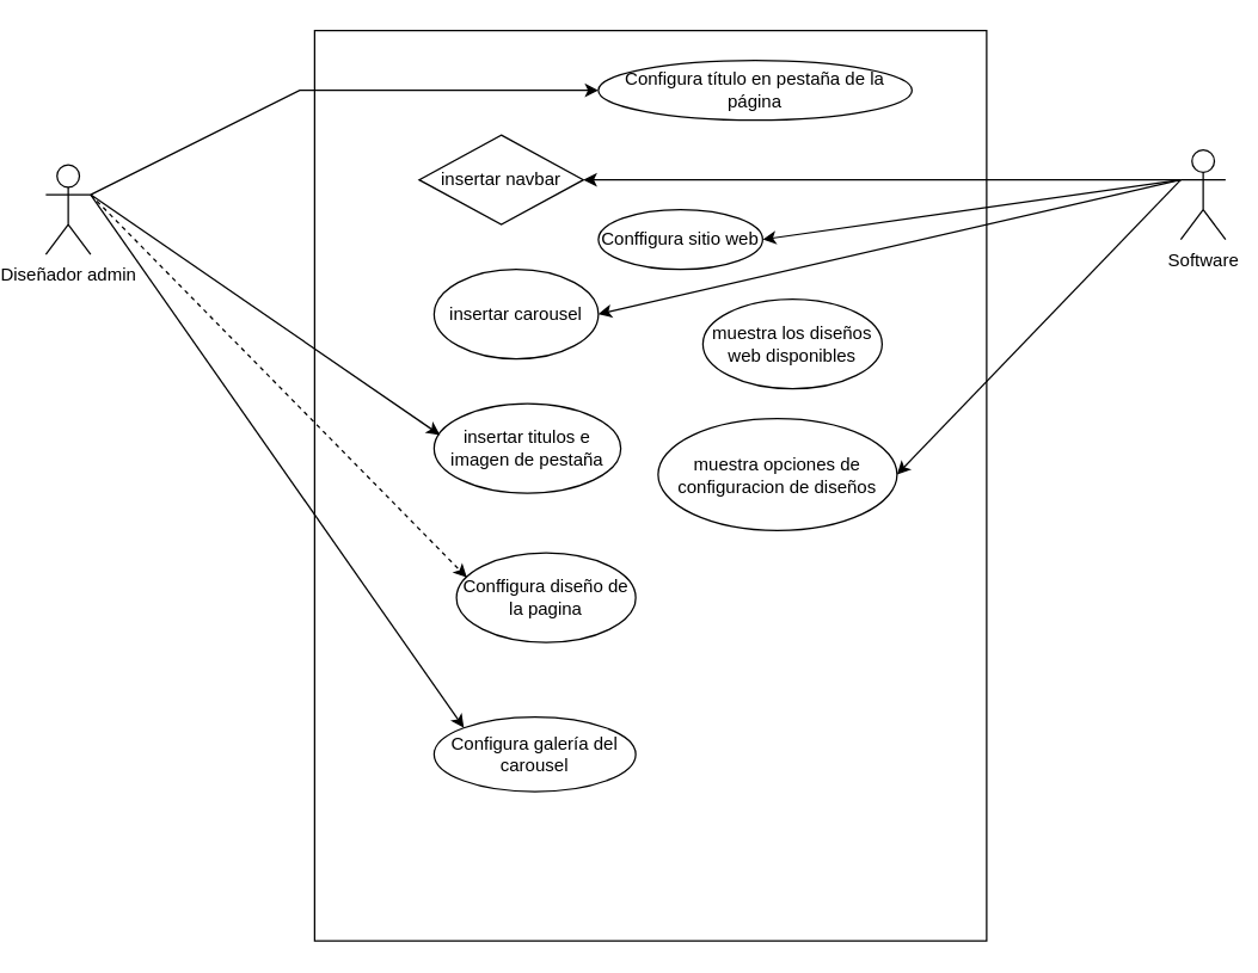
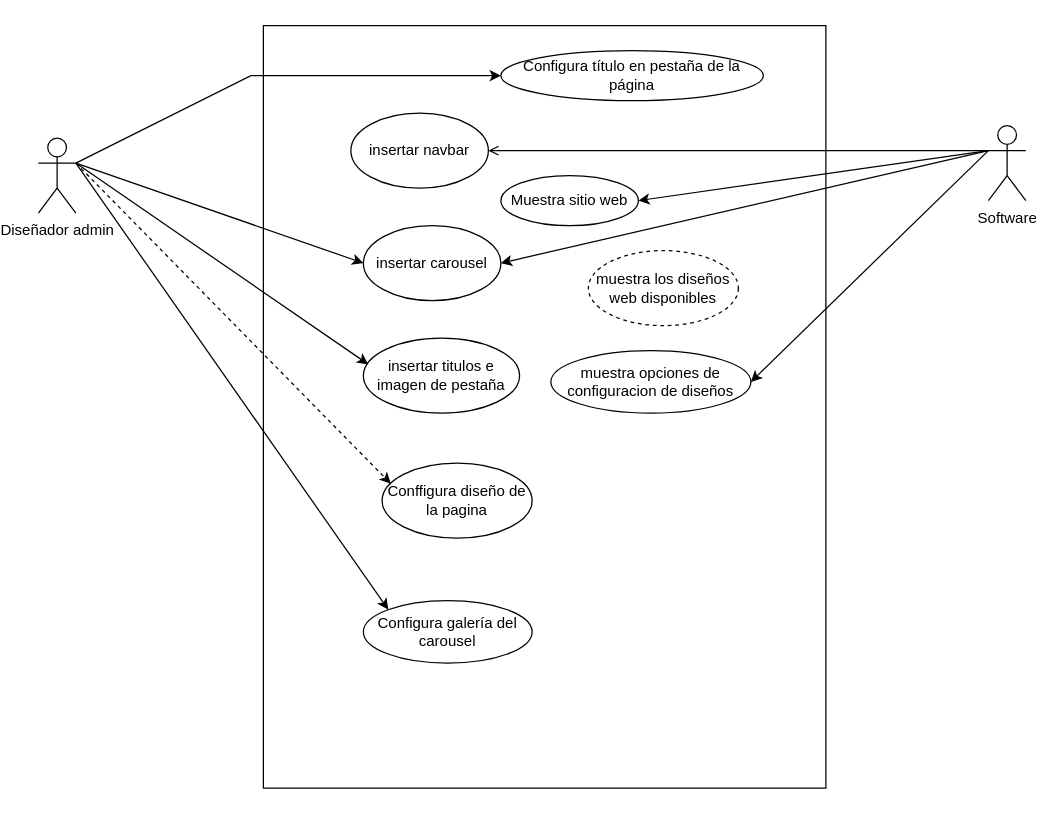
- <mxCell id="5" value="insertar navbar" style="rhombus;whiteSpace=wrap;html=1;" parent="1" vertex="1"><mxGeometry x="270" y="90" width="110" height="60" as="geometry" /></mxCell>
+ <mxCell id="5" value="insertar navbar" style="ellipse;whiteSpace=wrap;html=1;" parent="1" vertex="1"><mxGeometry x="270" y="90" width="110" height="60" as="geometry" /></mxCell>
- <mxCell id="10" value="" style="endArrow=classic;html=1;rounded=0;entryX=1;entryY=0.5;entryDx=0;entryDy=0;exitX=0;exitY=0.333;exitDx=0;exitDy=0;exitPerimeter=0;" parent="1" source="4" target="5" edge="1"><mxGeometry width="50" height="50" relative="1" as="geometry"><mxPoint x="780" y="130" as="sourcePoint" /><mxPoint x="570" y="200" as="targetPoint" /></mxGeometry></mxCell>
+ <mxCell id="10" value="" style="endArrow=open;html=1;rounded=0;entryX=1;entryY=0.5;entryDx=0;entryDy=0;exitX=0;exitY=0.333;exitDx=0;exitDy=0;exitPerimeter=0;" parent="1" source="4" target="5" edge="1"><mxGeometry width="50" height="50" relative="1" as="geometry"><mxPoint x="780" y="130" as="sourcePoint" /><mxPoint x="570" y="200" as="targetPoint" /></mxGeometry></mxCell>
- <mxCell id="7" value="Conffigura sitio web" style="ellipse;whiteSpace=wrap;html=1;" parent="1" vertex="1"><mxGeometry x="390" y="140" width="110" height="40" as="geometry" /></mxCell>
+ <mxCell id="7" value="Muestra sitio web" style="ellipse;whiteSpace=wrap;html=1;" parent="1" vertex="1"><mxGeometry x="390" y="140" width="110" height="40" as="geometry" /></mxCell>
+ <mxCell id="8" value="" style="endArrow=classic;html=1;rounded=0;exitX=1;exitY=0.333;exitDx=0;exitDy=0;exitPerimeter=0;entryX=0;entryY=0.5;entryDx=0;entryDy=0;" parent="1" source="3" target="6" edge="1"><mxGeometry width="50" height="50" relative="1" as="geometry"><mxPoint x="310" y="250" as="sourcePoint" /><mxPoint x="360" y="200" as="targetPoint" /></mxGeometry></mxCell>
- <mxCell id="12" value="muestra los diseños web disponibles" style="ellipse;whiteSpace=wrap;html=1;" parent="1" vertex="1"><mxGeometry x="460" y="200" width="120" height="60" as="geometry" /></mxCell>
+ <mxCell id="12" value="muestra los diseños web disponibles" style="ellipse;whiteSpace=wrap;html=1;dashed=1;" parent="1" vertex="1"><mxGeometry x="460" y="200" width="120" height="60" as="geometry" /></mxCell>
- <mxCell id="13" value="muestra opciones de configuracion de diseños" style="ellipse;whiteSpace=wrap;html=1;" parent="1" vertex="1"><mxGeometry x="430" y="280" width="160" height="75" as="geometry" /></mxCell>
+ <mxCell id="13" value="muestra opciones de configuracion de diseños" style="ellipse;whiteSpace=wrap;html=1;" parent="1" vertex="1"><mxGeometry x="430" y="280" width="160" height="50" as="geometry" /></mxCell>
